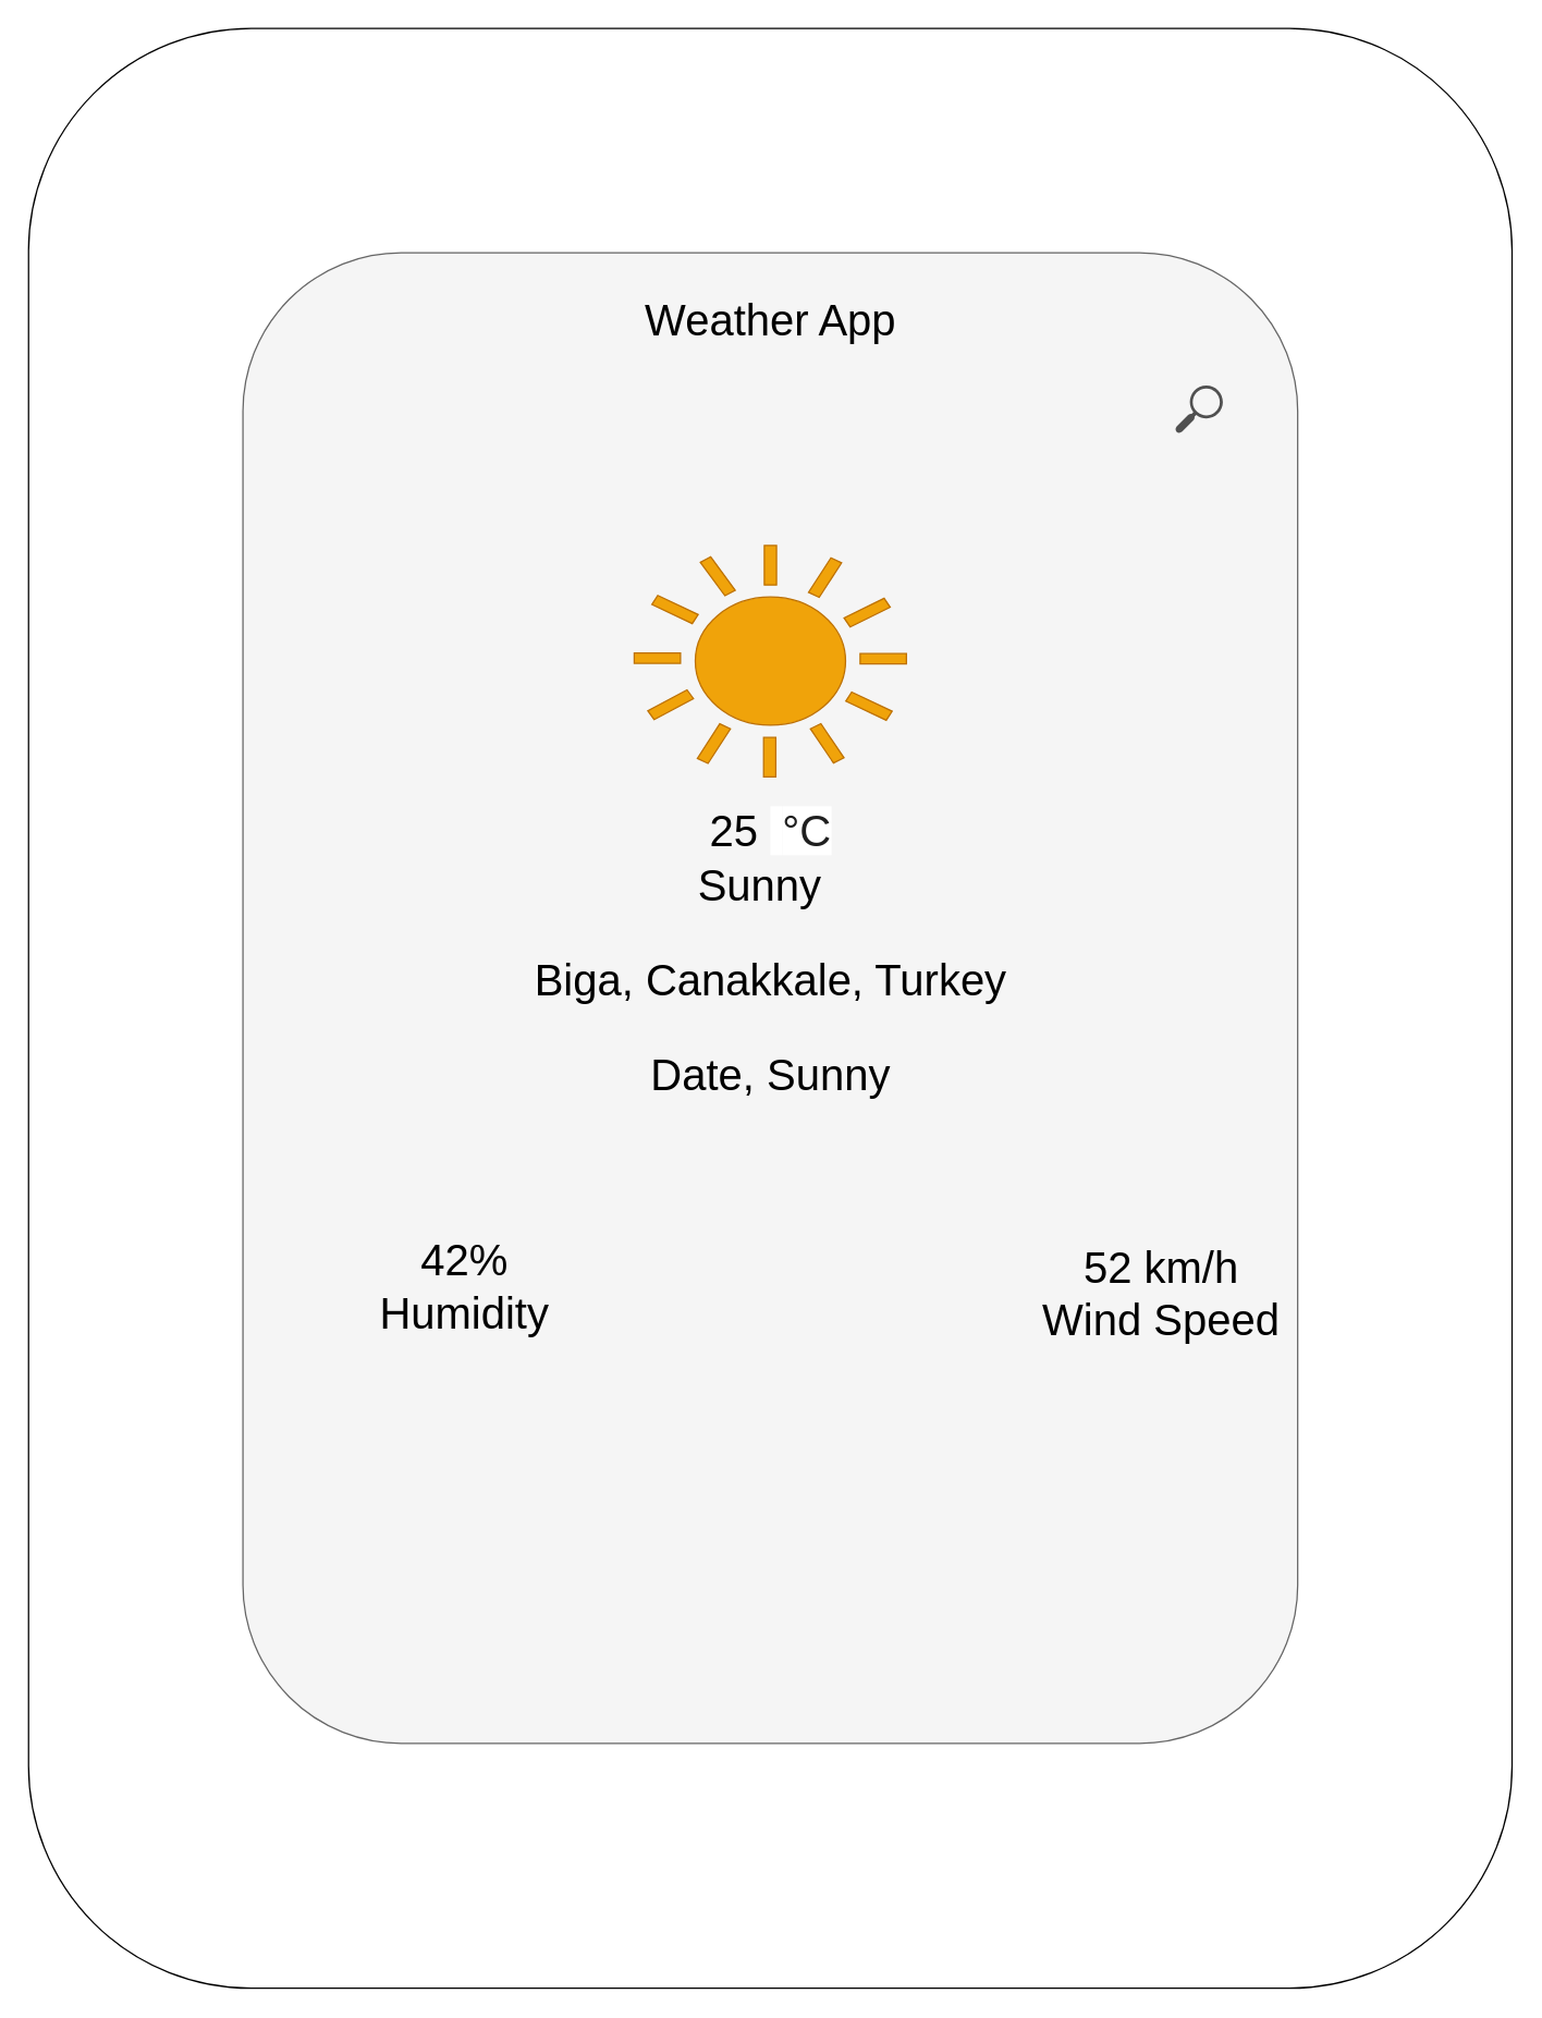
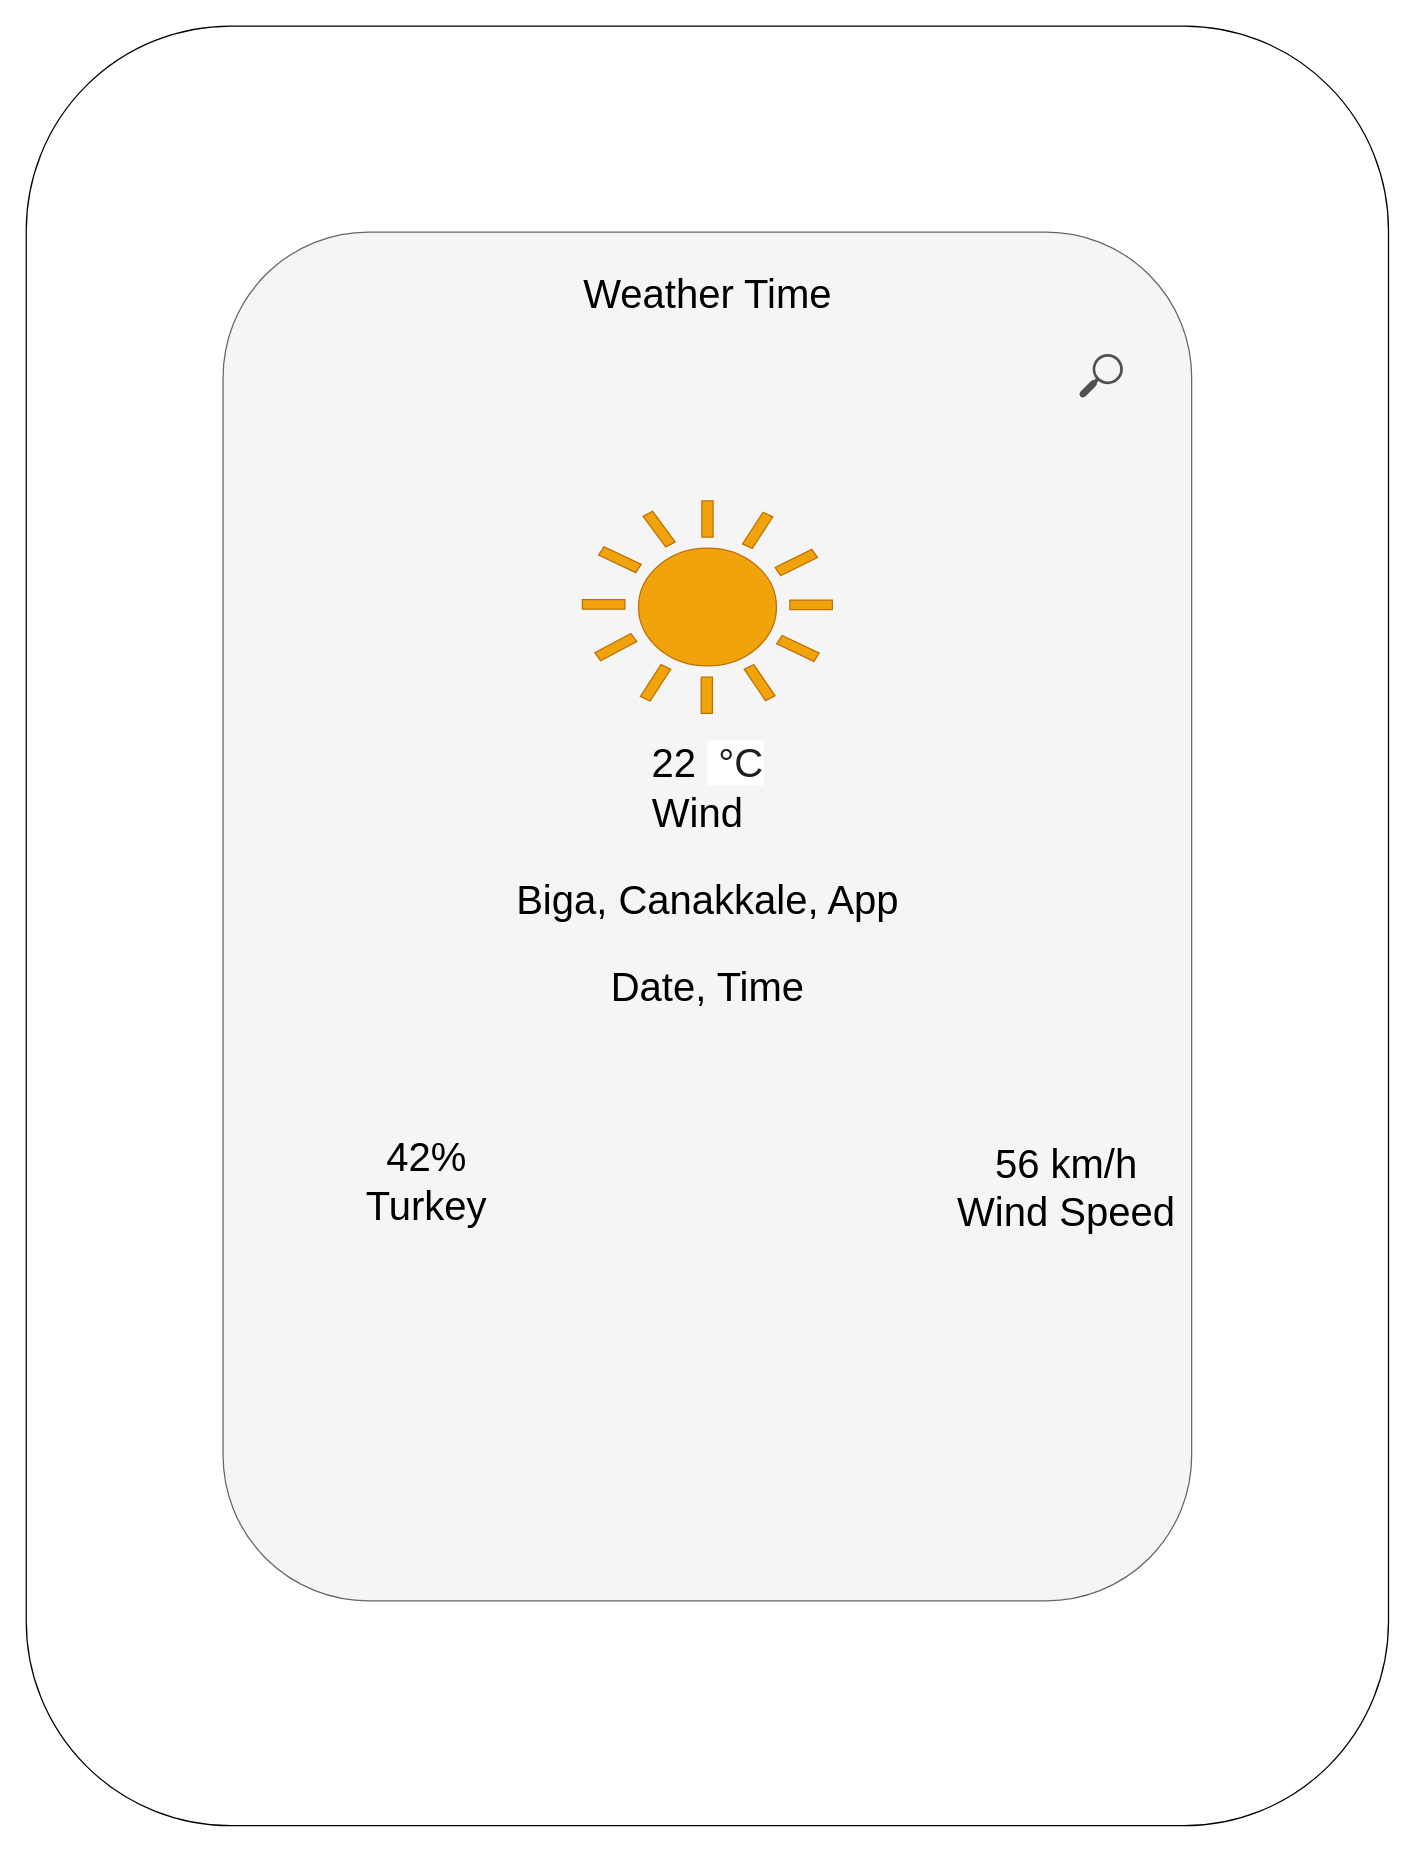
- <mxCell id="4" value="&lt;font style=&quot;font-size: 32px;&quot;&gt;Weather App&lt;/font&gt;" style="text;html=1;align=center;verticalAlign=middle;whiteSpace=wrap;rounded=0;" parent="1" vertex="1"><mxGeometry x="300.5" y="120" width="530" height="230" as="geometry" /></mxCell>
+ <mxCell id="4" value="&lt;font style=&quot;font-size: 32px;&quot;&gt;Weather Time&lt;/font&gt;" style="text;html=1;align=center;verticalAlign=middle;whiteSpace=wrap;rounded=0;" parent="1" vertex="1"><mxGeometry x="300.5" y="120" width="530" height="230" as="geometry" /></mxCell>
- <mxCell id="8" value="&lt;font style=&quot;font-size: 32px;&quot;&gt;&lt;font style=&quot;font-size: 32px;&quot;&gt;25&amp;nbsp;&lt;/font&gt;&lt;span style=&quot;font-weight: 700; color: rgb(31, 31, 31); font-family: Arial, sans-serif; text-align: start; background-color: rgb(255, 255, 255);&quot; class=&quot;w8qArf FoJoyf&quot;&gt;&amp;nbsp;&lt;/span&gt;&lt;span style=&quot;color: rgb(31, 31, 31); font-family: Arial, sans-serif; text-align: start; background-color: rgb(255, 255, 255);&quot;&gt;&lt;span style=&quot;color: var(--bbQxAb); line-height: 22px;&quot; class=&quot;LrzXr kno-fv wHYlTd z8gr9e&quot;&gt;°C&lt;/span&gt;&lt;/span&gt;&lt;/font&gt;" style="text;html=1;align=center;verticalAlign=middle;whiteSpace=wrap;rounded=0;" parent="1" vertex="1"><mxGeometry x="500.5" y="540" width="130" height="140" as="geometry" /></mxCell>
+ <mxCell id="8" value="&lt;font style=&quot;font-size: 32px;&quot;&gt;&lt;font style=&quot;font-size: 32px;&quot;&gt;22&amp;nbsp;&lt;/font&gt;&lt;span style=&quot;font-weight: 700; color: rgb(31, 31, 31); font-family: Arial, sans-serif; text-align: start; background-color: rgb(255, 255, 255);&quot; class=&quot;w8qArf FoJoyf&quot;&gt;&amp;nbsp;&lt;/span&gt;&lt;span style=&quot;color: rgb(31, 31, 31); font-family: Arial, sans-serif; text-align: start; background-color: rgb(255, 255, 255);&quot;&gt;&lt;span style=&quot;color: var(--bbQxAb); line-height: 22px;&quot; class=&quot;LrzXr kno-fv wHYlTd z8gr9e&quot;&gt;°C&lt;/span&gt;&lt;/span&gt;&lt;/font&gt;" style="text;html=1;align=center;verticalAlign=middle;whiteSpace=wrap;rounded=0;" parent="1" vertex="1"><mxGeometry x="500.5" y="540" width="130" height="140" as="geometry" /></mxCell>
- <mxCell id="9" value="&lt;font style=&quot;font-size: 32px;&quot;&gt;Sunny&lt;/font&gt;" style="text;html=1;align=center;verticalAlign=middle;whiteSpace=wrap;rounded=0;" parent="1" vertex="1"><mxGeometry x="493" y="580" width="130" height="140" as="geometry" /></mxCell>
+ <mxCell id="9" value="&lt;font style=&quot;font-size: 32px;&quot;&gt;Wind&lt;/font&gt;" style="text;html=1;align=center;verticalAlign=middle;whiteSpace=wrap;rounded=0;" parent="1" vertex="1"><mxGeometry x="493" y="580" width="130" height="140" as="geometry" /></mxCell>
- <mxCell id="10" value="&lt;font style=&quot;font-size: 32px;&quot;&gt;Biga, Canakkale, Turkey&lt;/font&gt;" style="text;html=1;align=center;verticalAlign=middle;whiteSpace=wrap;rounded=0;" parent="1" vertex="1"><mxGeometry x="385.5" y="650" width="360" height="140" as="geometry" /></mxCell>
+ <mxCell id="10" value="&lt;font style=&quot;font-size: 32px;&quot;&gt;Biga, Canakkale, App&lt;/font&gt;" style="text;html=1;align=center;verticalAlign=middle;whiteSpace=wrap;rounded=0;" parent="1" vertex="1"><mxGeometry x="385.5" y="650" width="360" height="140" as="geometry" /></mxCell>
- <mxCell id="11" value="&lt;font style=&quot;font-size: 32px;&quot;&gt;Date, Sunny&lt;/font&gt;" style="text;html=1;align=center;verticalAlign=middle;whiteSpace=wrap;rounded=0;" parent="1" vertex="1"><mxGeometry x="385.5" y="720" width="360" height="140" as="geometry" /></mxCell>
+ <mxCell id="11" value="&lt;font style=&quot;font-size: 32px;&quot;&gt;Date, Time&lt;/font&gt;" style="text;html=1;align=center;verticalAlign=middle;whiteSpace=wrap;rounded=0;" parent="1" vertex="1"><mxGeometry x="385.5" y="720" width="360" height="140" as="geometry" /></mxCell>
- <mxCell id="13" value="&lt;font style=&quot;font-size: 32px;&quot;&gt;42%&lt;/font&gt;&lt;div&gt;&lt;font style=&quot;font-size: 32px;&quot;&gt;Humidity&lt;/font&gt;&lt;/div&gt;" style="text;html=1;align=center;verticalAlign=middle;whiteSpace=wrap;rounded=0;" parent="1" vertex="1"><mxGeometry x="160.5" y="875" width="360" height="140" as="geometry" /></mxCell>
+ <mxCell id="13" value="&lt;font style=&quot;font-size: 32px;&quot;&gt;42%&lt;/font&gt;&lt;div&gt;&lt;font style=&quot;font-size: 32px;&quot;&gt;Turkey&lt;/font&gt;&lt;/div&gt;" style="text;html=1;align=center;verticalAlign=middle;whiteSpace=wrap;rounded=0;" parent="1" vertex="1"><mxGeometry x="160.5" y="875" width="360" height="140" as="geometry" /></mxCell>
- <mxCell id="15" value="&lt;span style=&quot;font-size: 32px;&quot;&gt;52 km/h&lt;/span&gt;&lt;br&gt;&lt;div&gt;&lt;span style=&quot;font-size: 32px;&quot;&gt;Wind Speed&lt;/span&gt;&lt;/div&gt;" style="text;html=1;align=center;verticalAlign=middle;whiteSpace=wrap;rounded=0;" parent="1" vertex="1"><mxGeometry x="673" y="880" width="360" height="140" as="geometry" /></mxCell>
+ <mxCell id="15" value="&lt;span style=&quot;font-size: 32px;&quot;&gt;56 km/h&lt;/span&gt;&lt;br&gt;&lt;div&gt;&lt;span style=&quot;font-size: 32px;&quot;&gt;Wind Speed&lt;/span&gt;&lt;/div&gt;" style="text;html=1;align=center;verticalAlign=middle;whiteSpace=wrap;rounded=0;" parent="1" vertex="1"><mxGeometry x="673" y="880" width="360" height="140" as="geometry" /></mxCell>
